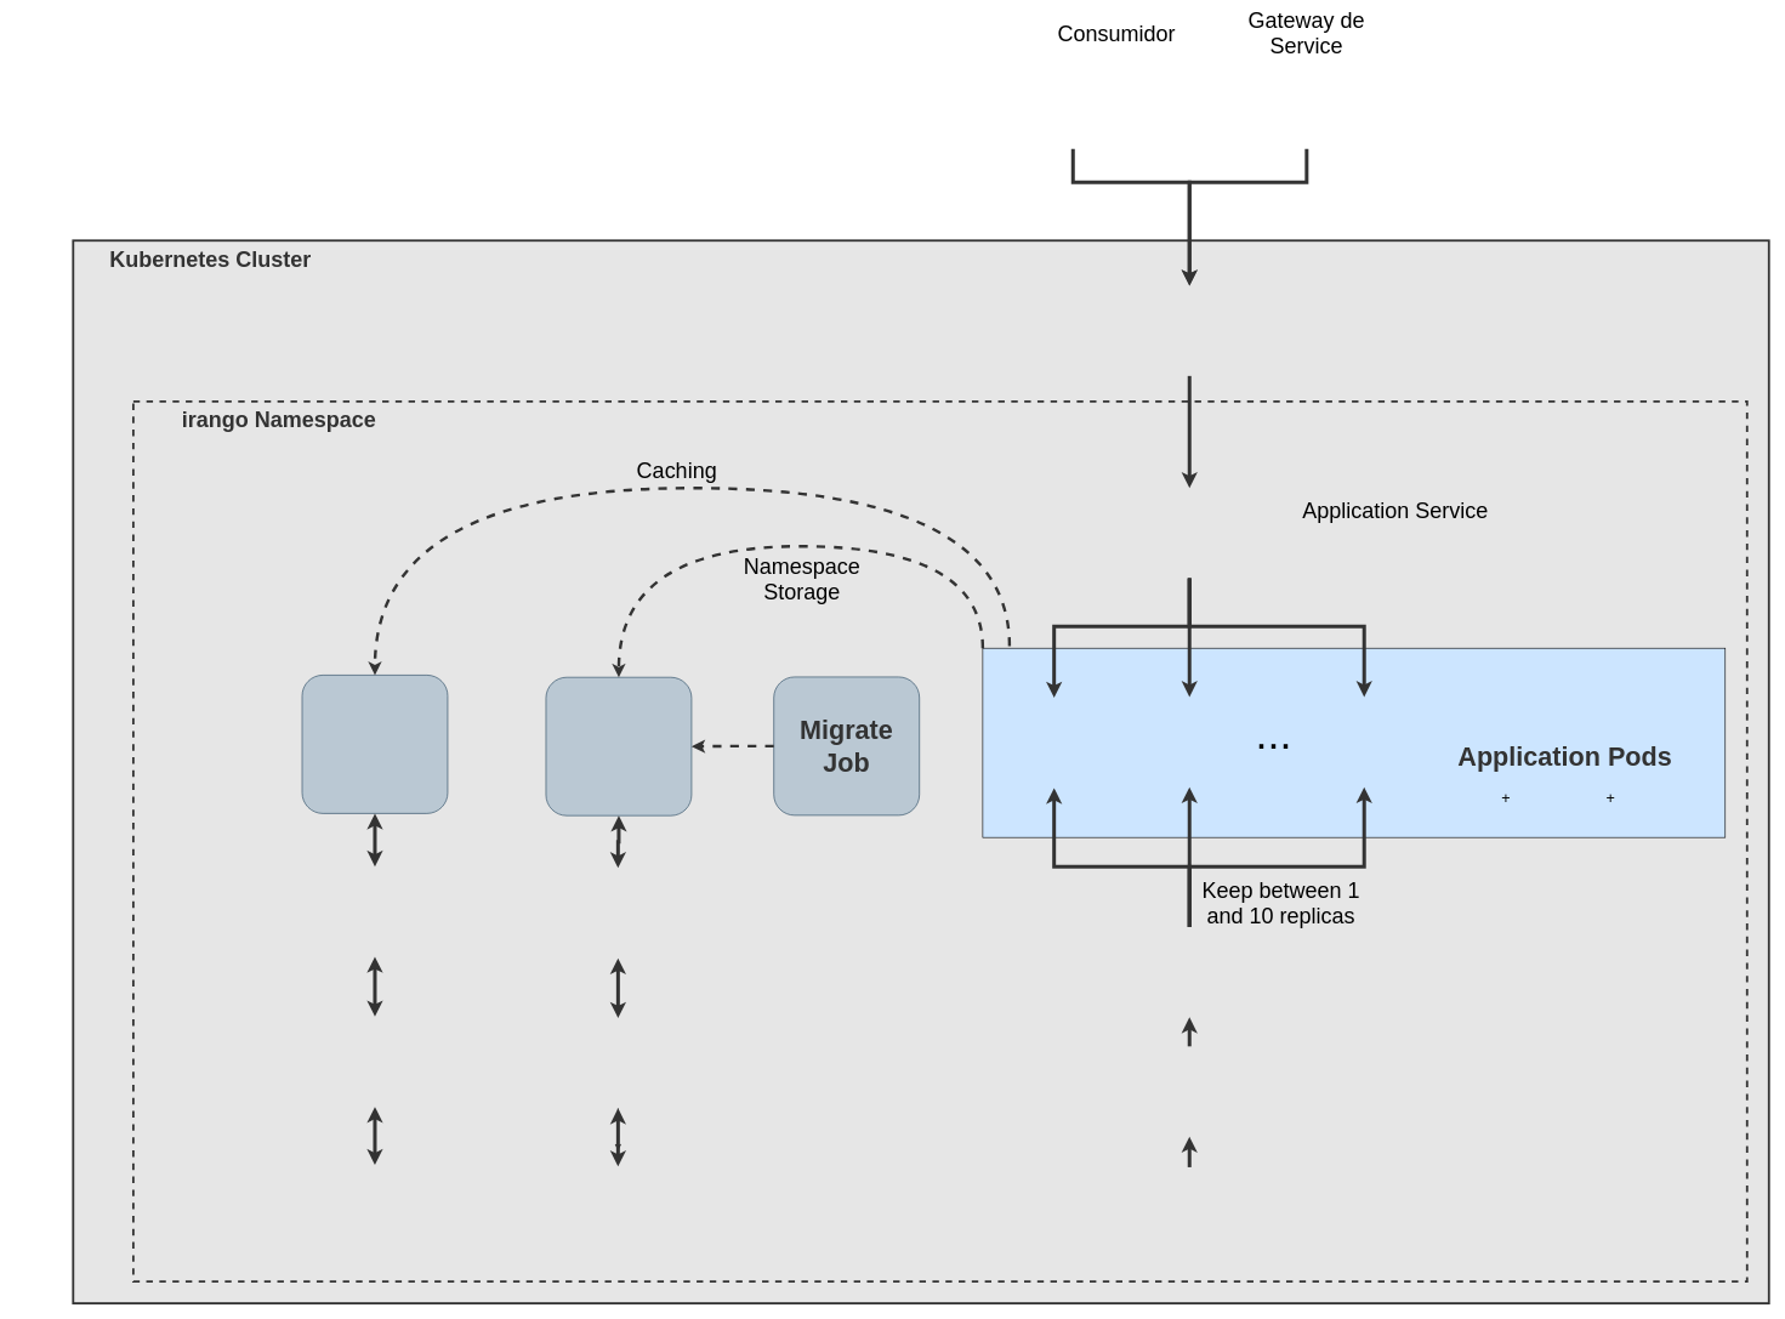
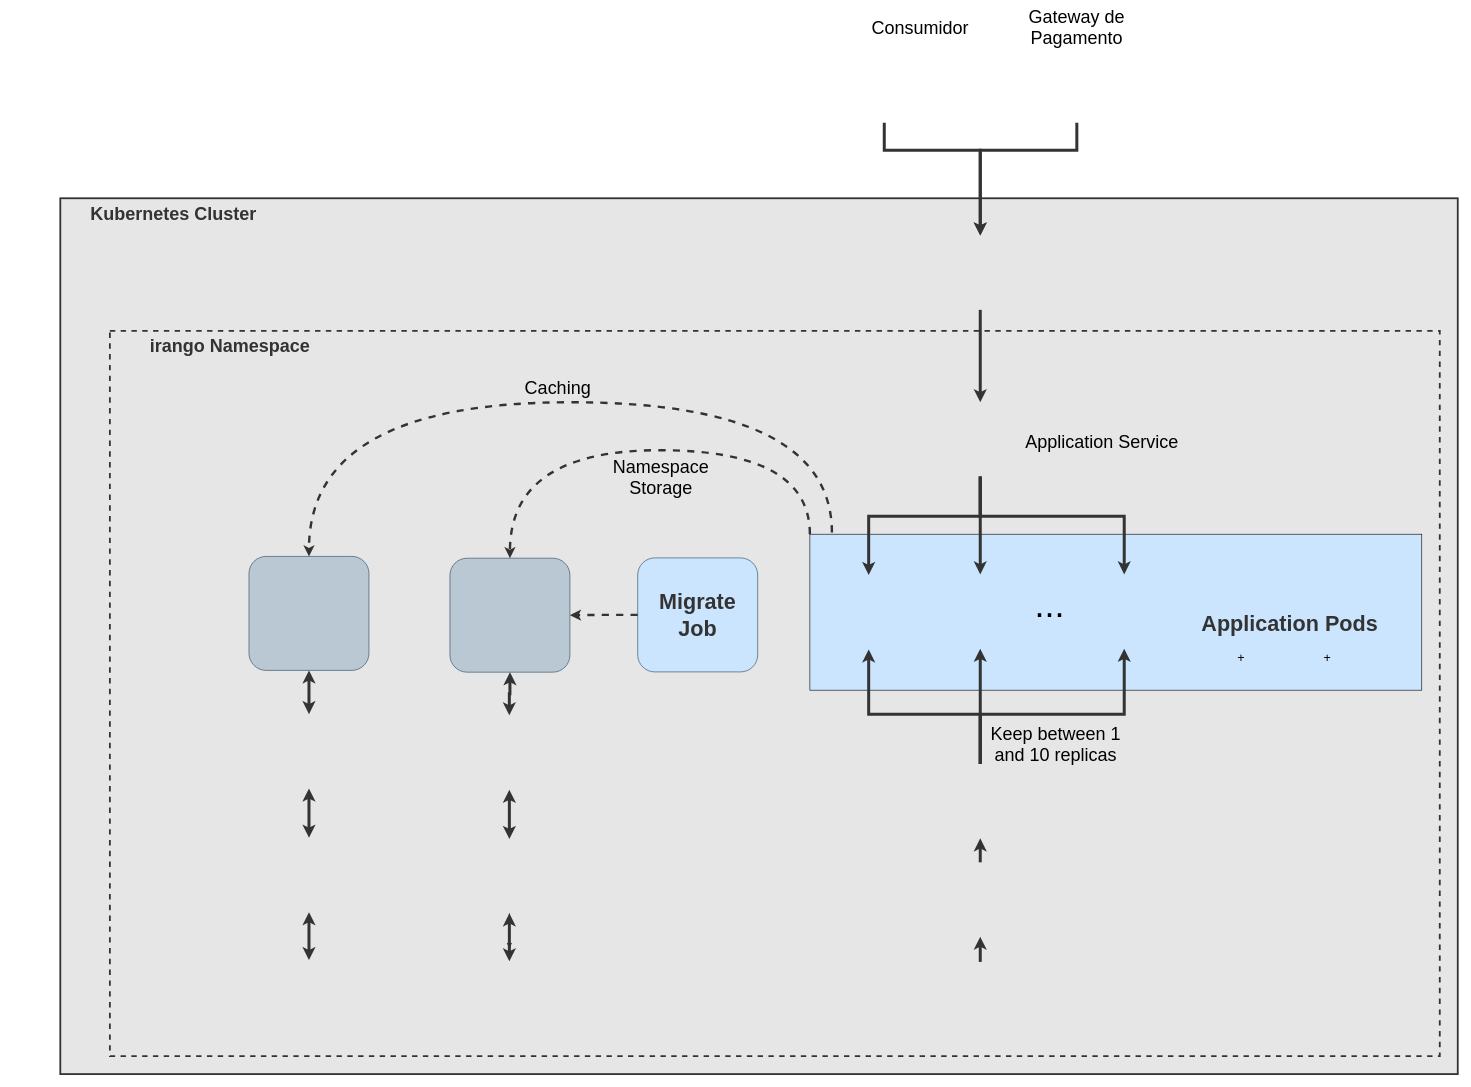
- <mxCell id="64" value="Gateway de Service" style="text;html=1;strokeColor=none;fillColor=none;align=center;verticalAlign=middle;whiteSpace=wrap;rounded=0;fontSize=30;" vertex="1" parent="1"><mxGeometry x="1704" y="20" width="180" height="50" as="geometry" /></mxCell>
+ <mxCell id="64" value="Gateway de Pagamento" style="text;html=1;strokeColor=none;fillColor=none;align=center;verticalAlign=middle;whiteSpace=wrap;rounded=0;fontSize=30;" vertex="1" parent="1"><mxGeometry x="1704" y="20" width="180" height="50" as="geometry" /></mxCell>
- <mxCell id="65" value="Application Service" style="text;html=1;strokeColor=none;fillColor=none;align=center;verticalAlign=middle;whiteSpace=wrap;rounded=0;fontSize=30;" vertex="1" parent="1"><mxGeometry x="1784" y="685" width="264" height="30" as="geometry" /></mxCell>
+ <mxCell id="65" value="Application Service" style="text;html=1;strokeColor=none;fillColor=none;align=center;verticalAlign=middle;whiteSpace=wrap;rounded=0;fontSize=30;" vertex="1" parent="1"><mxGeometry x="1704" y="720" width="264" height="30" as="geometry" /></mxCell>
- <mxCell id="18" value="&lt;font style=&quot;font-size: 36px;&quot;&gt;&lt;b&gt;Migrate&lt;br&gt;Job&lt;/b&gt;&lt;br&gt;&lt;/font&gt;" style="rounded=1;whiteSpace=wrap;html=1;fillColor=#bac8d3;strokeColor=#23445d;fontColor=#333333;" vertex="1" parent="17"><mxGeometry x="60" y="60" width="200" height="190" as="geometry" /></mxCell>
+ <mxCell id="18" value="&lt;font style=&quot;font-size: 36px;&quot;&gt;&lt;b&gt;Migrate&lt;br&gt;Job&lt;/b&gt;&lt;br&gt;&lt;/font&gt;" style="rounded=1;whiteSpace=wrap;html=1;fillColor=#cce5ff;strokeColor=#23445d;fontColor=#333333;" vertex="1" parent="17"><mxGeometry x="60" y="60" width="200" height="190" as="geometry" /></mxCell>
